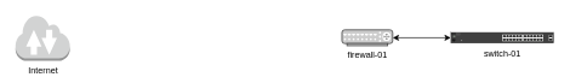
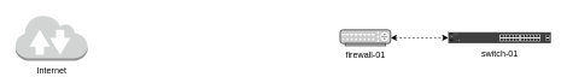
- <mxCell id="3" value="Internet" style="outlineConnect=0;dashed=0;verticalLabelPosition=bottom;verticalAlign=top;align=center;html=1;shape=mxgraph.aws3.internet_2;fillColor=#D2D3D3;gradientColor=none;" parent="1" vertex="1"><mxGeometry x="20" y="20" width="75" height="64" as="geometry" /></mxCell>
+ <mxCell id="3" value="Internet" style="outlineConnect=0;dashed=0;verticalLabelPosition=bottom;verticalAlign=top;align=center;html=1;shape=mxgraph.aws3.internet_2;fillColor=#D2D3D3;gradientColor=none;" parent="1" vertex="1"><mxGeometry x="20" y="20" width="100" height="64" as="geometry" /></mxCell>
- <mxCell id="4" value="" style="edgeStyle=orthogonalEdgeStyle;rounded=0;orthogonalLoop=1;jettySize=auto;html=1;fontColor=#000000;startArrow=classic;startFill=1;" parent="1" source="5" target="2" edge="1"><mxGeometry relative="1" as="geometry" /></mxCell>
+ <mxCell id="4" value="" style="edgeStyle=orthogonalEdgeStyle;rounded=0;orthogonalLoop=1;jettySize=auto;html=1;fontColor=#000000;startArrow=classic;startFill=1;dashed=1;" parent="1" source="5" target="2" edge="1"><mxGeometry relative="1" as="geometry" /></mxCell>
